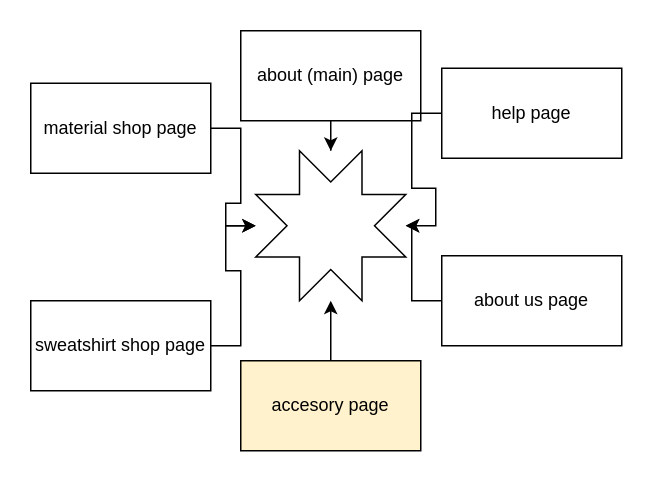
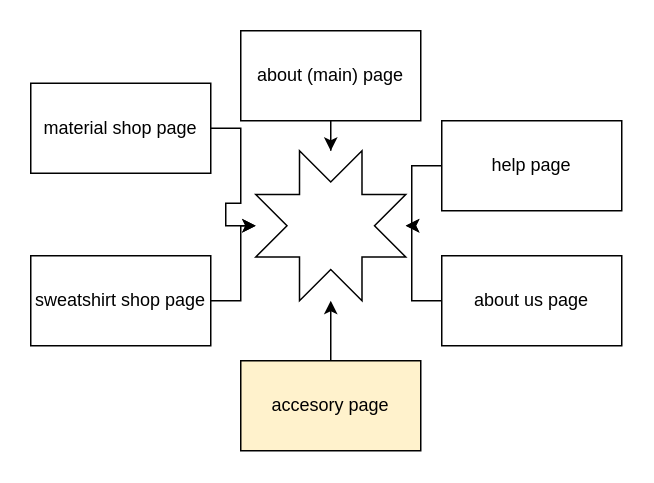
- <mxCell id="9" value="help page" style="rounded=0;whiteSpace=wrap;html=1;" vertex="1" parent="1"><mxGeometry x="294" y="45" width="120" height="60" as="geometry" /></mxCell>
+ <mxCell id="9" value="help page" style="rounded=0;whiteSpace=wrap;html=1;" vertex="1" parent="1"><mxGeometry x="294" y="80" width="120" height="60" as="geometry" /></mxCell>
- <mxCell id="5" value="sweatshirt shop page" style="rounded=0;whiteSpace=wrap;html=1;" vertex="1" parent="1"><mxGeometry x="20" y="200" width="120" height="60" as="geometry" /></mxCell>
+ <mxCell id="5" value="sweatshirt shop page" style="rounded=0;whiteSpace=wrap;html=1;" vertex="1" parent="1"><mxGeometry x="20" y="170" width="120" height="60" as="geometry" /></mxCell>
